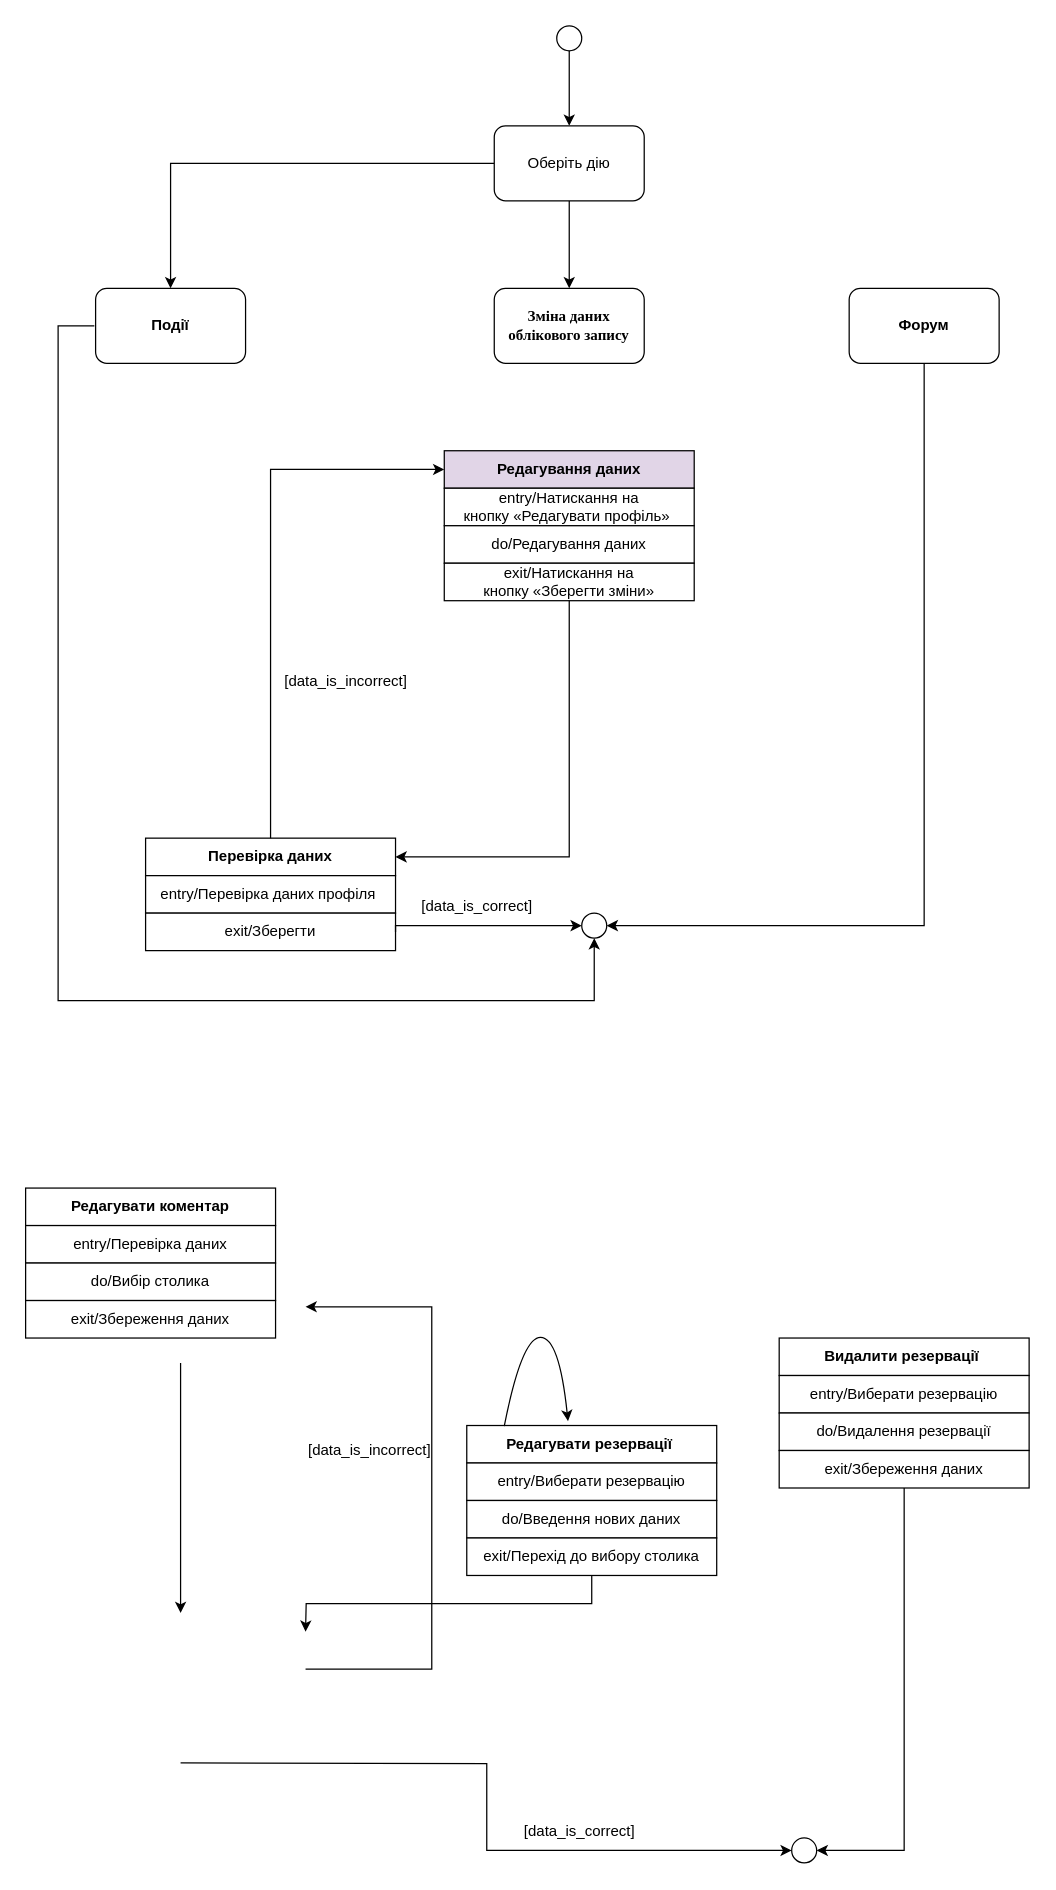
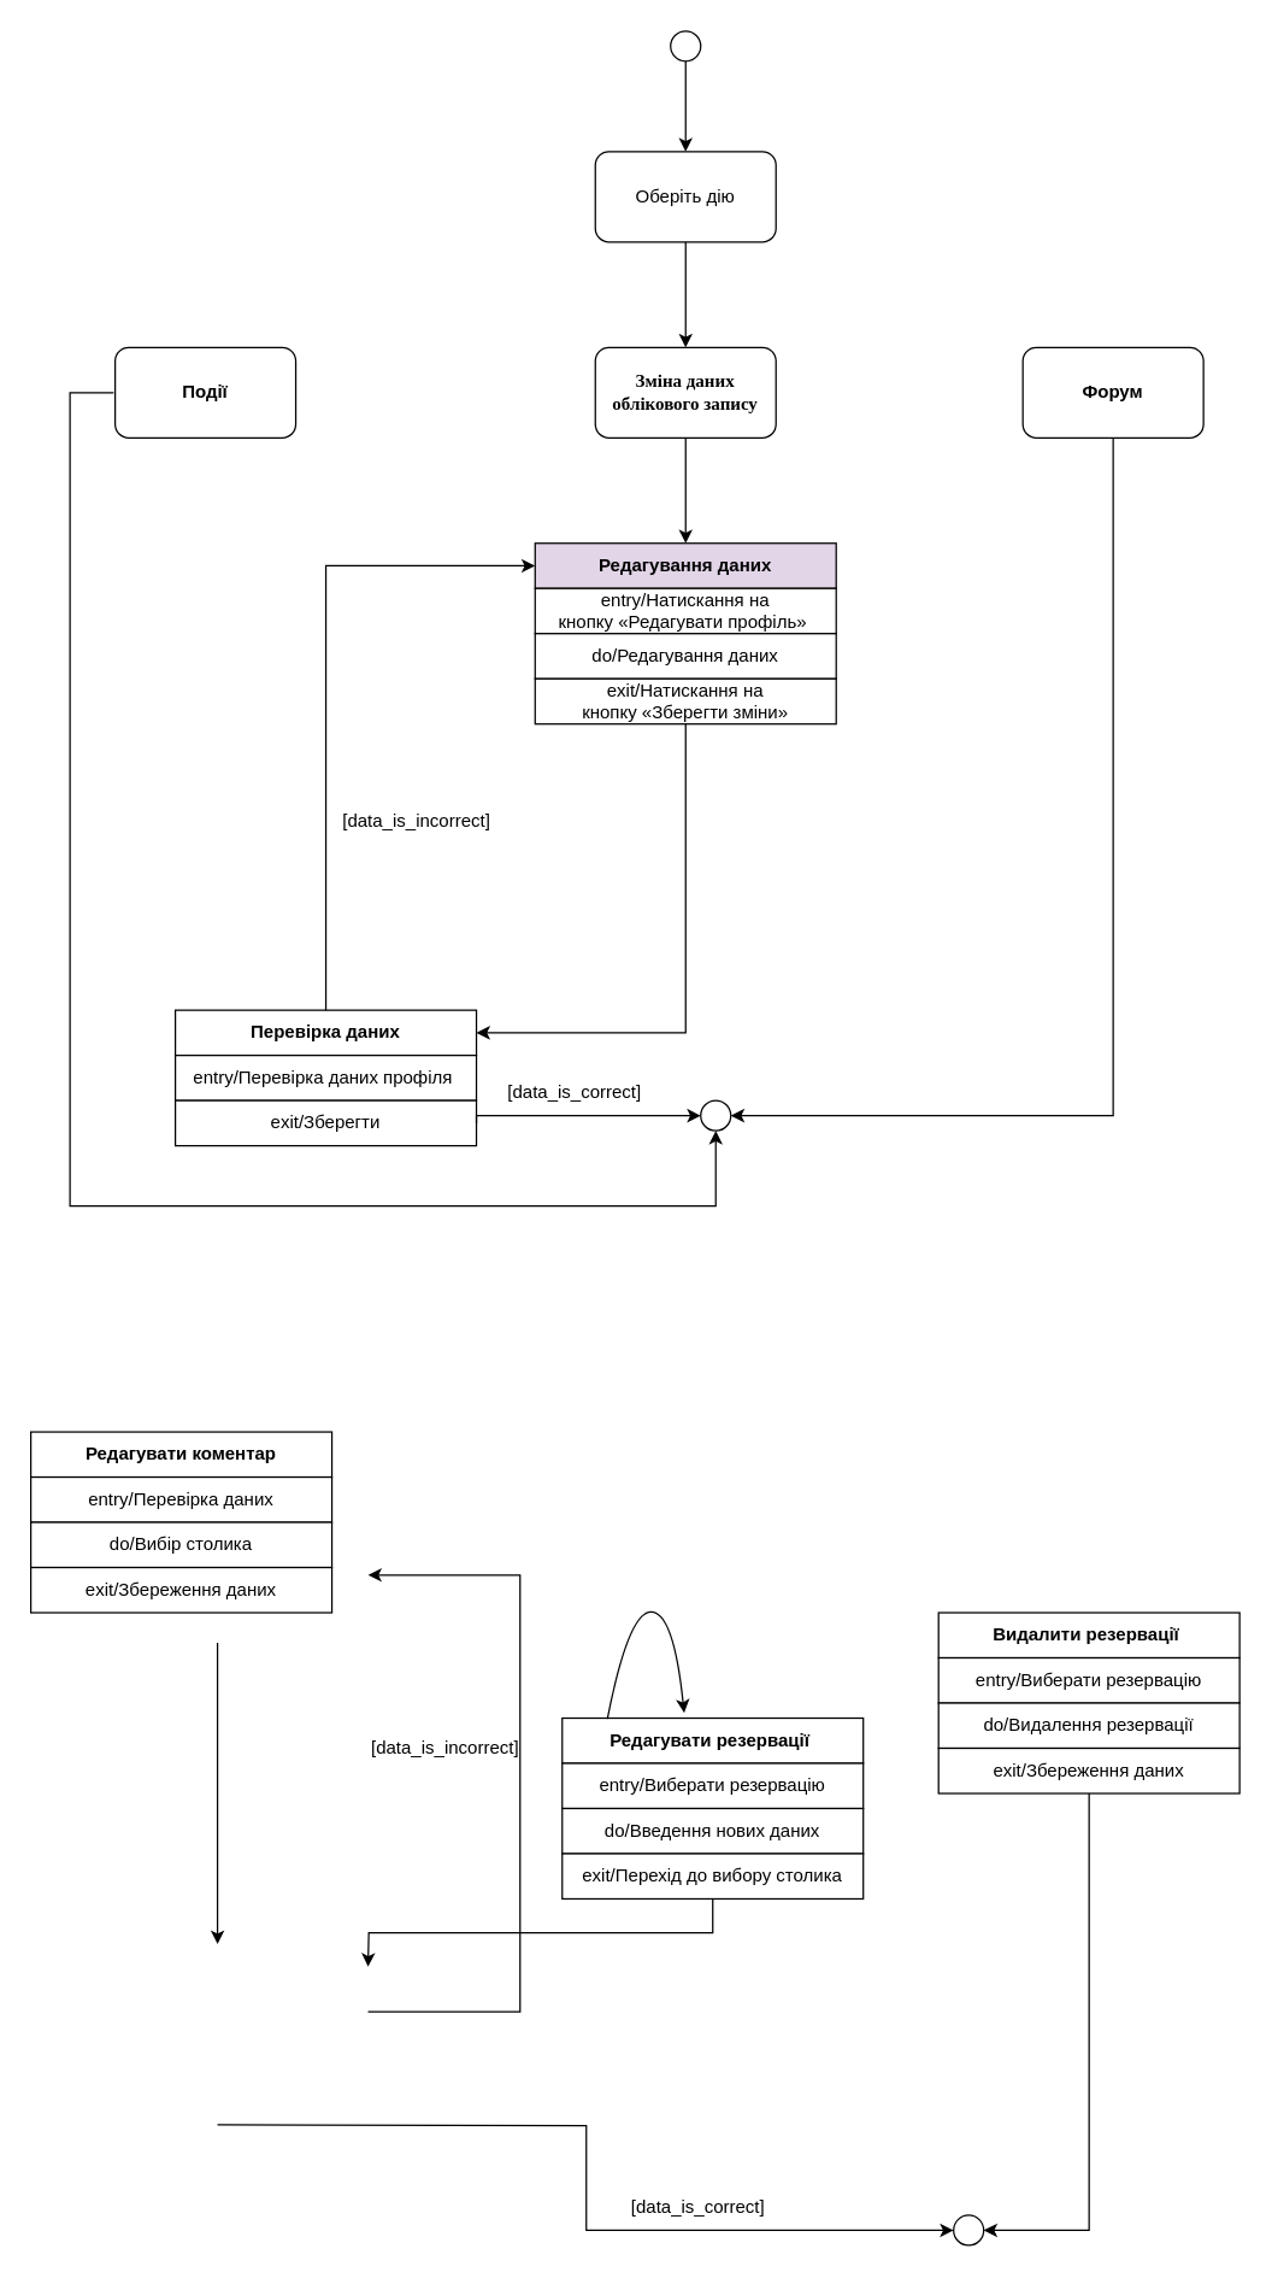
- <mxCell id="5" style="edgeStyle=orthogonalEdgeStyle;rounded=0;orthogonalLoop=1;jettySize=auto;html=1;exitX=0;exitY=0.5;exitDx=0;exitDy=0;entryX=0.5;entryY=0;entryDx=0;entryDy=0;" edge="1" parent="1" source="6" target="31"><mxGeometry relative="1" as="geometry" /></mxCell>
+ <mxCell id="34" style="edgeStyle=orthogonalEdgeStyle;rounded=0;orthogonalLoop=1;jettySize=auto;html=1;exitX=0.5;exitY=1;exitDx=0;exitDy=0;entryX=0.5;entryY=0;entryDx=0;entryDy=0;" edge="1" parent="1" source="35" target="37"><mxGeometry relative="1" as="geometry"><mxPoint x="216" y="400" as="targetPoint" /></mxGeometry></mxCell>
